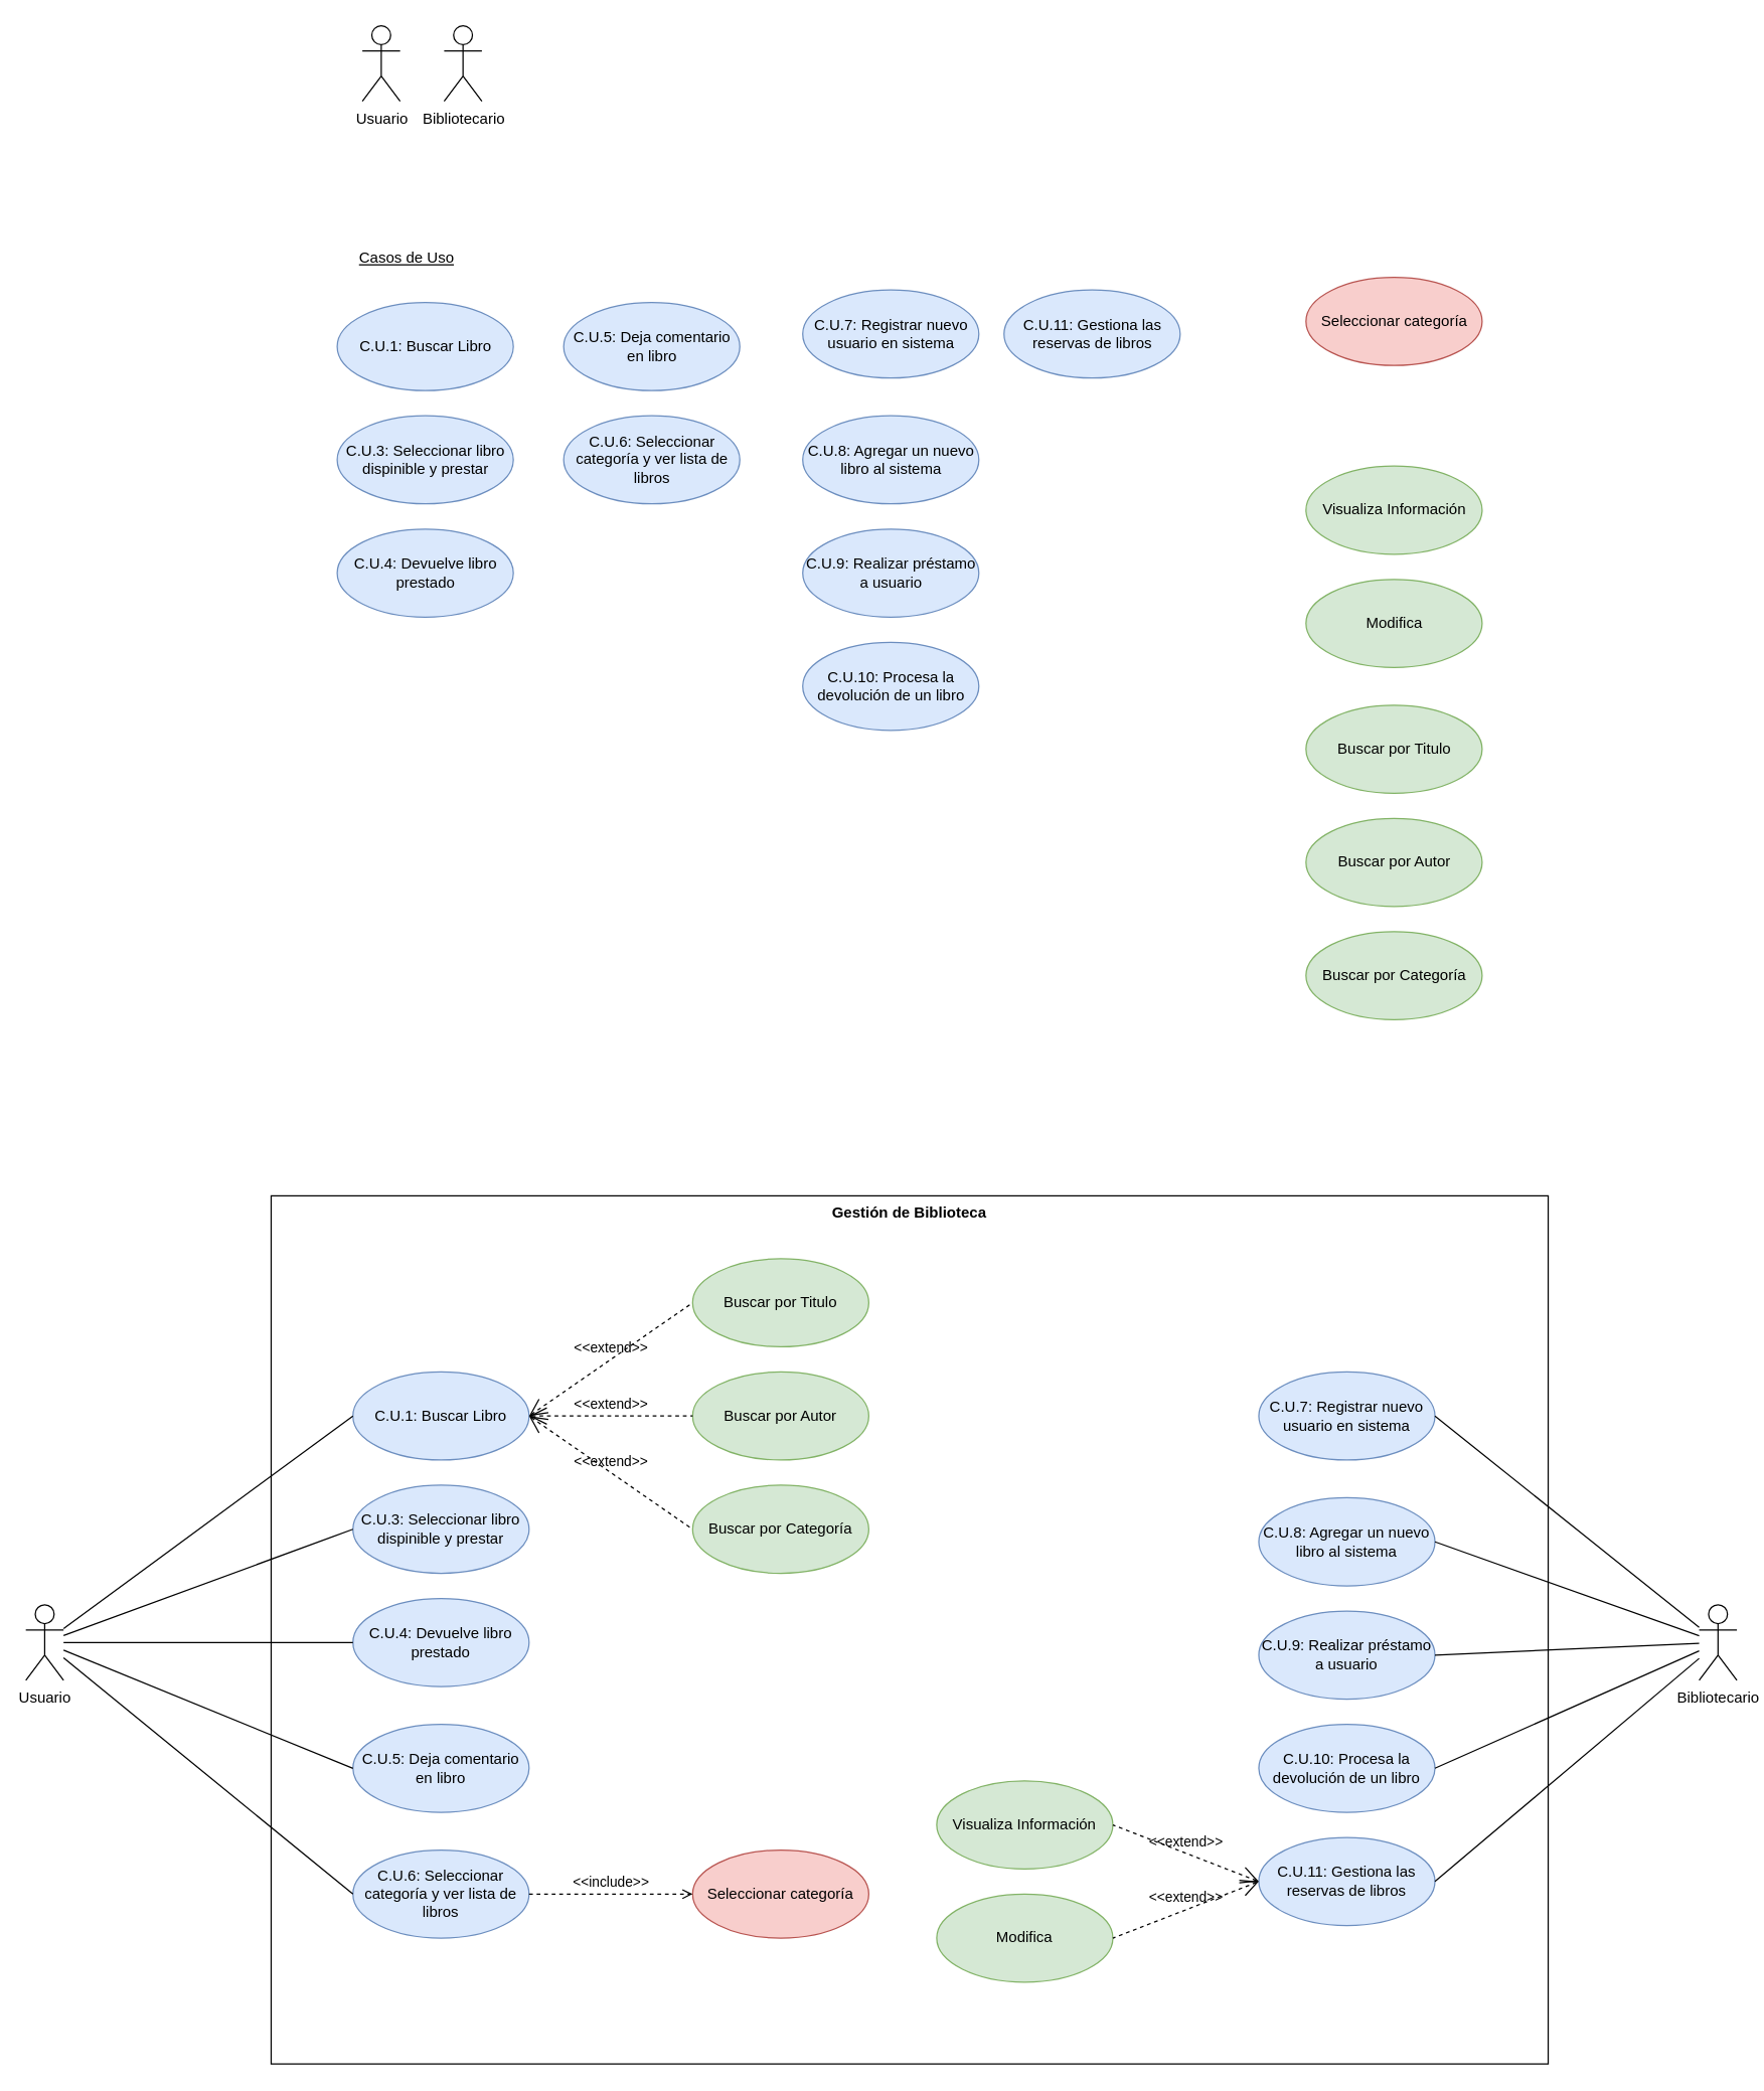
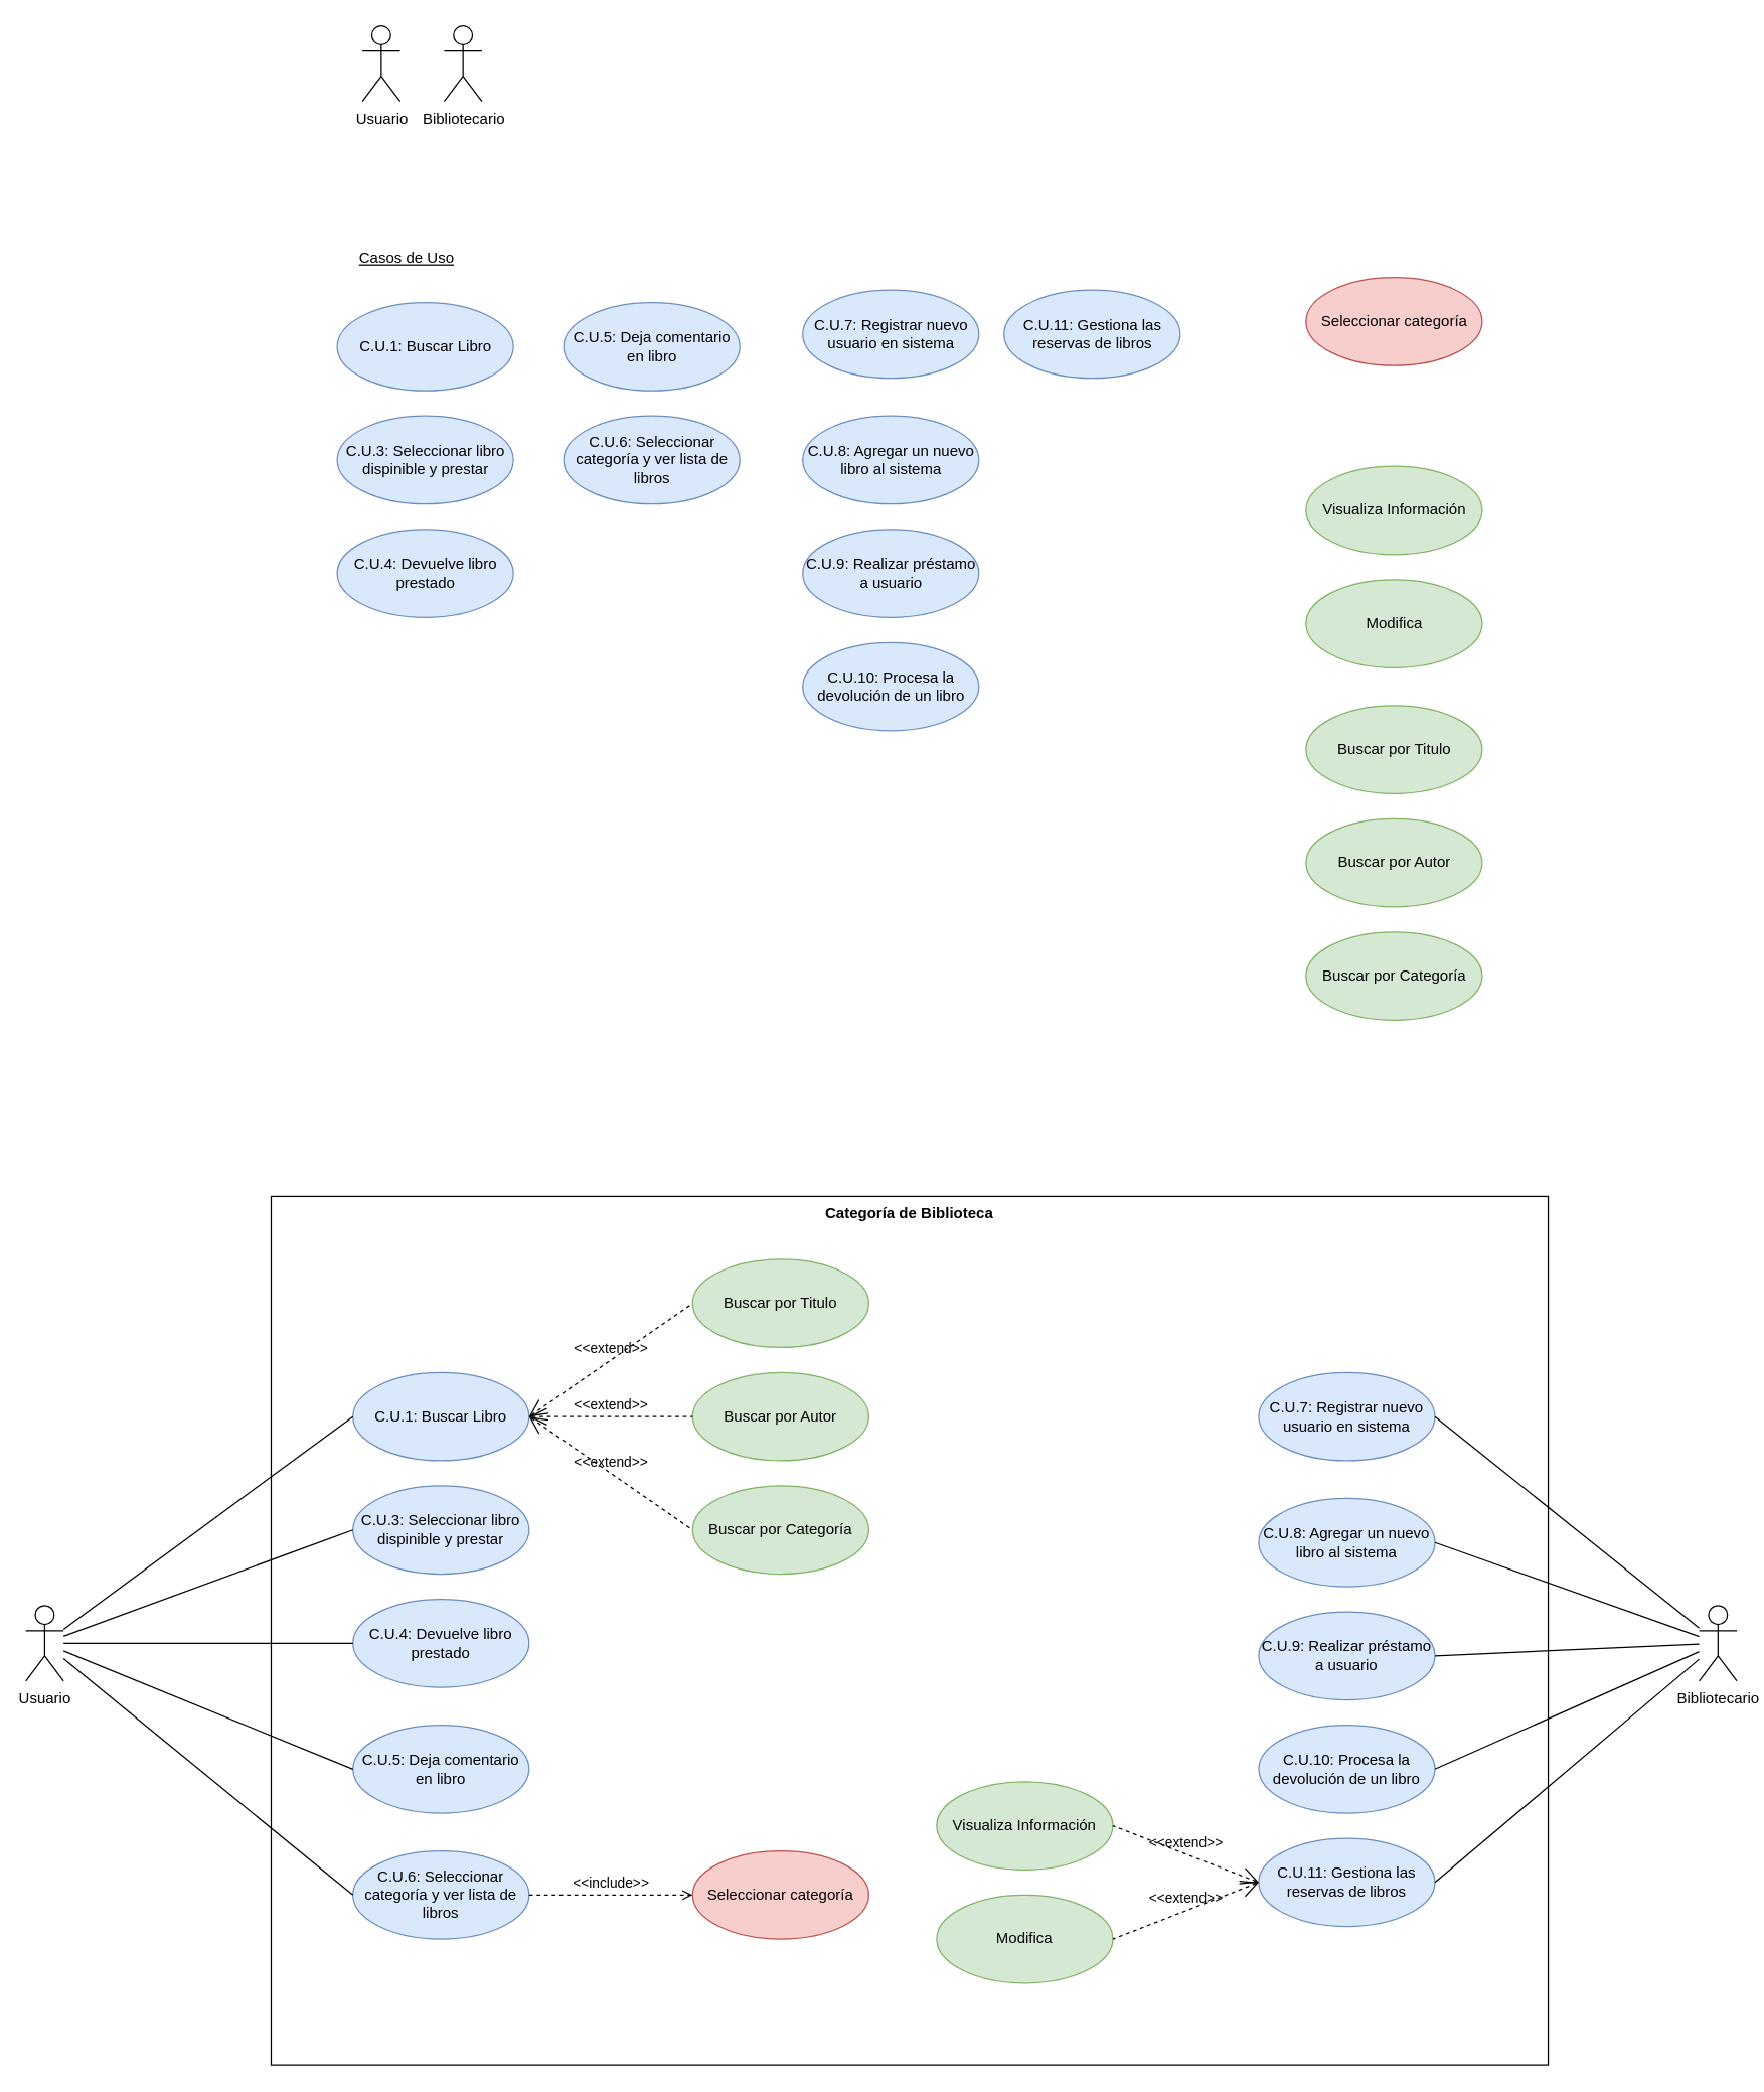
- <mxCell id="55" value="Gestión de Biblioteca" style="shape=rect;html=1;verticalAlign=top;fontStyle=1;whiteSpace=wrap;align=center;fillColor=none;" vertex="1" parent="1"><mxGeometry x="215" y="950" width="1015" height="690" as="geometry" /></mxCell>
+ <mxCell id="55" value="Categoría de Biblioteca" style="shape=rect;html=1;verticalAlign=top;fontStyle=1;whiteSpace=wrap;align=center;fillColor=none;" vertex="1" parent="1"><mxGeometry x="215" y="950" width="1015" height="690" as="geometry" /></mxCell>
